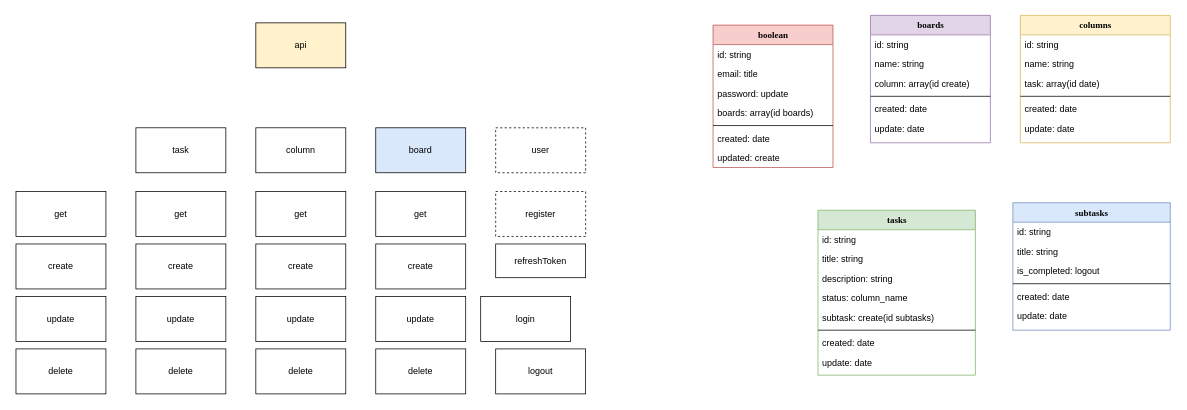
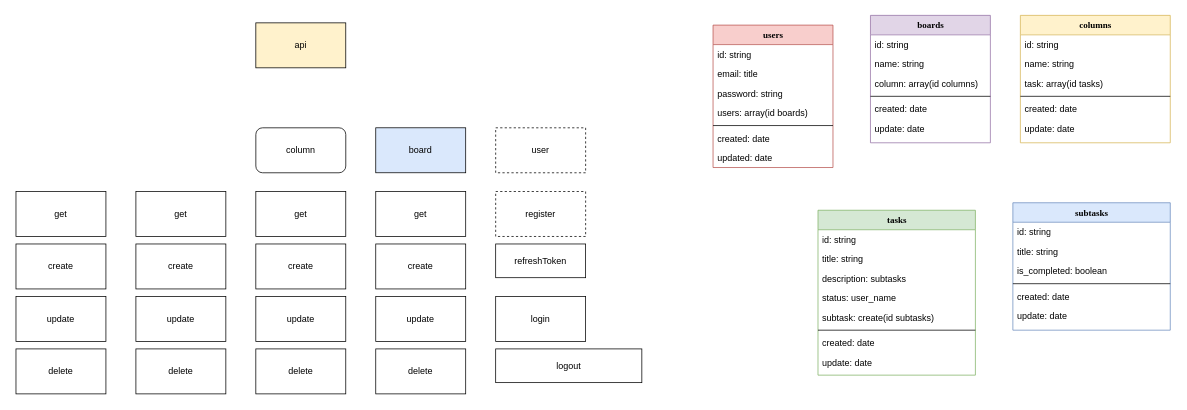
- <mxCell id="2" value="boolean" style="swimlane;html=1;fontStyle=1;align=center;verticalAlign=top;childLayout=stackLayout;horizontal=1;startSize=26;horizontalStack=0;resizeParent=1;resizeLast=0;collapsible=1;marginBottom=0;swimlaneFillColor=#ffffff;rounded=0;shadow=0;comic=0;labelBackgroundColor=none;strokeWidth=1;fillColor=#f8cecc;fontFamily=Verdana;fontSize=12;strokeColor=#b85450;" parent="1" vertex="1"><mxGeometry x="950" y="33" width="160" height="190" as="geometry" /></mxCell>
+ <mxCell id="2" value="users" style="swimlane;html=1;fontStyle=1;align=center;verticalAlign=top;childLayout=stackLayout;horizontal=1;startSize=26;horizontalStack=0;resizeParent=1;resizeLast=0;collapsible=1;marginBottom=0;swimlaneFillColor=#ffffff;rounded=0;shadow=0;comic=0;labelBackgroundColor=none;strokeWidth=1;fillColor=#f8cecc;fontFamily=Verdana;fontSize=12;strokeColor=#b85450;" parent="1" vertex="1"><mxGeometry x="950" y="33" width="160" height="190" as="geometry" /></mxCell>
- <mxCell id="13" value="column: array(id create)&amp;nbsp;" style="text;html=1;strokeColor=none;fillColor=none;align=left;verticalAlign=top;spacingLeft=4;spacingRight=4;whiteSpace=wrap;overflow=hidden;rotatable=0;points=[[0,0.5],[1,0.5]];portConstraint=eastwest;" parent="10" vertex="1"><mxGeometry y="78" width="160" height="26" as="geometry" /></mxCell>
+ <mxCell id="13" value="column: array(id columns)&amp;nbsp;" style="text;html=1;strokeColor=none;fillColor=none;align=left;verticalAlign=top;spacingLeft=4;spacingRight=4;whiteSpace=wrap;overflow=hidden;rotatable=0;points=[[0,0.5],[1,0.5]];portConstraint=eastwest;" parent="10" vertex="1"><mxGeometry y="78" width="160" height="26" as="geometry" /></mxCell>
- <mxCell id="20" value="task: array(id date)&amp;nbsp;" style="text;html=1;strokeColor=none;fillColor=none;align=left;verticalAlign=top;spacingLeft=4;spacingRight=4;whiteSpace=wrap;overflow=hidden;rotatable=0;points=[[0,0.5],[1,0.5]];portConstraint=eastwest;" parent="17" vertex="1"><mxGeometry y="78" width="200" height="26" as="geometry" /></mxCell>
+ <mxCell id="20" value="task: array(id tasks)&amp;nbsp;" style="text;html=1;strokeColor=none;fillColor=none;align=left;verticalAlign=top;spacingLeft=4;spacingRight=4;whiteSpace=wrap;overflow=hidden;rotatable=0;points=[[0,0.5],[1,0.5]];portConstraint=eastwest;" parent="17" vertex="1"><mxGeometry y="78" width="200" height="26" as="geometry" /></mxCell>
- <mxCell id="5" value="password: update" style="text;html=1;strokeColor=none;fillColor=none;align=left;verticalAlign=top;spacingLeft=4;spacingRight=4;whiteSpace=wrap;overflow=hidden;rotatable=0;points=[[0,0.5],[1,0.5]];portConstraint=eastwest;" parent="2" vertex="1"><mxGeometry y="78" width="160" height="26" as="geometry" /></mxCell>
+ <mxCell id="5" value="password: string" style="text;html=1;strokeColor=none;fillColor=none;align=left;verticalAlign=top;spacingLeft=4;spacingRight=4;whiteSpace=wrap;overflow=hidden;rotatable=0;points=[[0,0.5],[1,0.5]];portConstraint=eastwest;" parent="2" vertex="1"><mxGeometry y="78" width="160" height="26" as="geometry" /></mxCell>
- <mxCell id="6" value="boards: array(id boards)&amp;nbsp;" style="text;html=1;strokeColor=none;fillColor=none;align=left;verticalAlign=top;spacingLeft=4;spacingRight=4;whiteSpace=wrap;overflow=hidden;rotatable=0;points=[[0,0.5],[1,0.5]];portConstraint=eastwest;" vertex="1" parent="2"><mxGeometry y="104" width="160" height="26" as="geometry" /></mxCell>
+ <mxCell id="6" value="users: array(id boards)&amp;nbsp;" style="text;html=1;strokeColor=none;fillColor=none;align=left;verticalAlign=top;spacingLeft=4;spacingRight=4;whiteSpace=wrap;overflow=hidden;rotatable=0;points=[[0,0.5],[1,0.5]];portConstraint=eastwest;" vertex="1" parent="2"><mxGeometry y="104" width="160" height="26" as="geometry" /></mxCell>
- <mxCell id="56" value="task" style="rounded=0;whiteSpace=wrap;html=1;" vertex="1" parent="1"><mxGeometry x="180" y="170" width="120" height="60" as="geometry" /></mxCell>
- <mxCell id="51" value="column" style="rounded=0;whiteSpace=wrap;html=1;" vertex="1" parent="1"><mxGeometry x="340" y="170" width="120" height="60" as="geometry" /></mxCell>
+ <mxCell id="51" value="column" style="whiteSpace=wrap;html=1;rounded=1;" vertex="1" parent="1"><mxGeometry x="340" y="170" width="120" height="60" as="geometry" /></mxCell>
- <mxCell id="9" value="updated: create" style="text;html=1;strokeColor=none;fillColor=none;align=left;verticalAlign=top;spacingLeft=4;spacingRight=4;whiteSpace=wrap;overflow=hidden;rotatable=0;points=[[0,0.5],[1,0.5]];portConstraint=eastwest;" parent="2" vertex="1"><mxGeometry y="164" width="160" height="26" as="geometry" /></mxCell>
+ <mxCell id="9" value="updated: date" style="text;html=1;strokeColor=none;fillColor=none;align=left;verticalAlign=top;spacingLeft=4;spacingRight=4;whiteSpace=wrap;overflow=hidden;rotatable=0;points=[[0,0.5],[1,0.5]];portConstraint=eastwest;" parent="2" vertex="1"><mxGeometry y="164" width="160" height="26" as="geometry" /></mxCell>
- <mxCell id="36" value="is_completed: logout" style="text;html=1;strokeColor=none;fillColor=none;align=left;verticalAlign=top;spacingLeft=4;spacingRight=4;whiteSpace=wrap;overflow=hidden;rotatable=0;points=[[0,0.5],[1,0.5]];portConstraint=eastwest;" vertex="1" parent="33"><mxGeometry y="78" width="210" height="26" as="geometry" /></mxCell>
+ <mxCell id="36" value="is_completed: boolean" style="text;html=1;strokeColor=none;fillColor=none;align=left;verticalAlign=top;spacingLeft=4;spacingRight=4;whiteSpace=wrap;overflow=hidden;rotatable=0;points=[[0,0.5],[1,0.5]];portConstraint=eastwest;" vertex="1" parent="33"><mxGeometry y="78" width="210" height="26" as="geometry" /></mxCell>
- <mxCell id="27" value="description: string" style="text;html=1;strokeColor=none;fillColor=none;align=left;verticalAlign=top;spacingLeft=4;spacingRight=4;whiteSpace=wrap;overflow=hidden;rotatable=0;points=[[0,0.5],[1,0.5]];portConstraint=eastwest;" vertex="1" parent="24"><mxGeometry y="78" width="210" height="26" as="geometry" /></mxCell>
+ <mxCell id="27" value="description: subtasks" style="text;html=1;strokeColor=none;fillColor=none;align=left;verticalAlign=top;spacingLeft=4;spacingRight=4;whiteSpace=wrap;overflow=hidden;rotatable=0;points=[[0,0.5],[1,0.5]];portConstraint=eastwest;" vertex="1" parent="24"><mxGeometry y="78" width="210" height="26" as="geometry" /></mxCell>
- <mxCell id="28" value="status: column_name" style="text;html=1;strokeColor=none;fillColor=none;align=left;verticalAlign=top;spacingLeft=4;spacingRight=4;whiteSpace=wrap;overflow=hidden;rotatable=0;points=[[0,0.5],[1,0.5]];portConstraint=eastwest;" vertex="1" parent="24"><mxGeometry y="104" width="210" height="26" as="geometry" /></mxCell>
+ <mxCell id="28" value="status: user_name" style="text;html=1;strokeColor=none;fillColor=none;align=left;verticalAlign=top;spacingLeft=4;spacingRight=4;whiteSpace=wrap;overflow=hidden;rotatable=0;points=[[0,0.5],[1,0.5]];portConstraint=eastwest;" vertex="1" parent="24"><mxGeometry y="104" width="210" height="26" as="geometry" /></mxCell>
- <mxCell id="44" value="login" style="rounded=0;whiteSpace=wrap;html=1;" vertex="1" parent="1"><mxGeometry x="640" y="395" width="120" height="60" as="geometry" /></mxCell>
+ <mxCell id="44" value="login" style="rounded=0;whiteSpace=wrap;html=1;" vertex="1" parent="1"><mxGeometry x="660" y="395" width="120" height="60" as="geometry" /></mxCell>
- <mxCell id="46" value="logout" style="rounded=0;whiteSpace=wrap;html=1;" vertex="1" parent="1"><mxGeometry x="660" y="465" width="120" height="60" as="geometry" /></mxCell>
+ <mxCell id="46" value="logout" style="rounded=0;whiteSpace=wrap;html=1;" vertex="1" parent="1"><mxGeometry x="660" y="465" width="195" height="45" as="geometry" /></mxCell>
